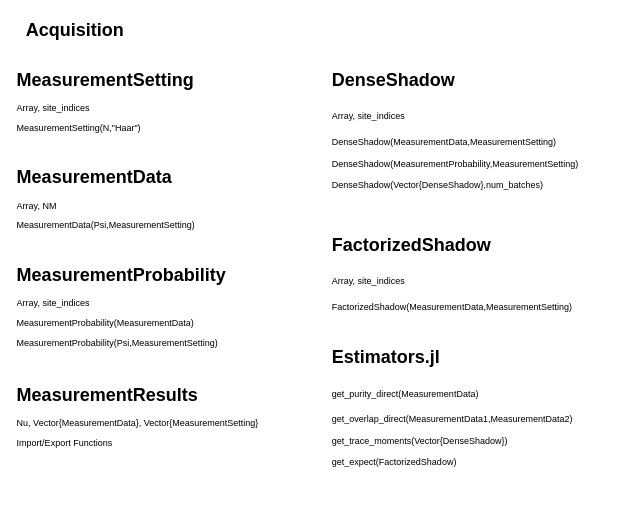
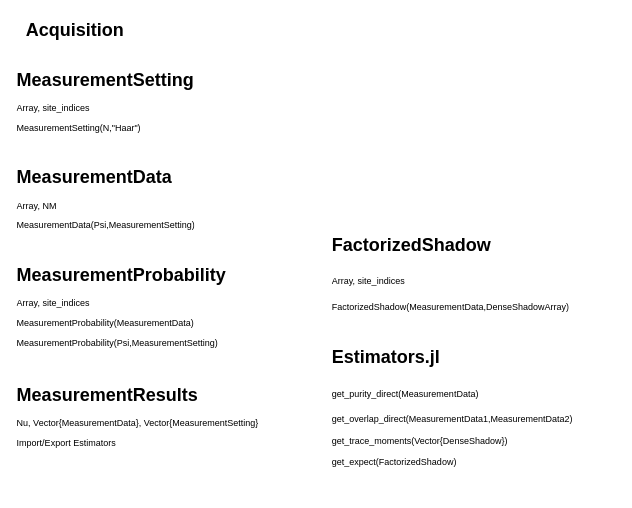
- <mxCell id="5" value="&lt;h1 style=&quot;margin-top: 0px;&quot;&gt;&lt;span style=&quot;background-color: transparent; color: light-dark(rgb(0, 0, 0), rgb(255, 255, 255));&quot;&gt;DenseShadow&lt;/span&gt;&lt;/h1&gt;&lt;h1 style=&quot;margin-top: 0px;&quot;&gt;&lt;span style=&quot;background-color: transparent; color: light-dark(rgb(0, 0, 0), rgb(255, 255, 255)); font-size: 12px; font-weight: normal;&quot;&gt;Array, site_indices&lt;/span&gt;&lt;/h1&gt;&lt;div&gt;DenseShadow(MeasurementData,MeasurementSetting)&lt;/div&gt;&lt;div&gt;&lt;br&gt;&lt;/div&gt;&lt;div&gt;DenseShadow(MeasurementProbability,MeasurementSetting)&lt;/div&gt;&lt;div&gt;&lt;br&gt;&lt;/div&gt;&lt;div&gt;DenseShadow(Vector{DenseShadow},num_batches)&lt;/div&gt;&lt;div&gt;&lt;br&gt;&lt;/div&gt;" style="text;html=1;whiteSpace=wrap;overflow=hidden;rounded=0;" vertex="1" parent="1"><mxGeometry x="440" y="85" width="350" height="180" as="geometry" /></mxCell>
- <mxCell id="6" value="&lt;h1 style=&quot;margin-top: 0px;&quot;&gt;&lt;span style=&quot;background-color: transparent; color: light-dark(rgb(0, 0, 0), rgb(255, 255, 255));&quot;&gt;FactorizedShadow&lt;/span&gt;&lt;/h1&gt;&lt;h1 style=&quot;margin-top: 0px;&quot;&gt;&lt;span style=&quot;background-color: transparent; color: light-dark(rgb(0, 0, 0), rgb(255, 255, 255)); font-size: 12px; font-weight: normal;&quot;&gt;Array, site_indices&lt;/span&gt;&lt;/h1&gt;&lt;div&gt;FactorizedShadow(MeasurementData,MeasurementSetting)&lt;/div&gt;&lt;div&gt;&lt;br&gt;&lt;/div&gt;&lt;div&gt;&lt;br&gt;&lt;/div&gt;" style="text;html=1;whiteSpace=wrap;overflow=hidden;rounded=0;" vertex="1" parent="1"><mxGeometry x="440" y="305" width="380" height="160" as="geometry" /></mxCell>
+ <mxCell id="6" value="&lt;h1 style=&quot;margin-top: 0px;&quot;&gt;&lt;span style=&quot;background-color: transparent; color: light-dark(rgb(0, 0, 0), rgb(255, 255, 255));&quot;&gt;FactorizedShadow&lt;/span&gt;&lt;/h1&gt;&lt;h1 style=&quot;margin-top: 0px;&quot;&gt;&lt;span style=&quot;background-color: transparent; color: light-dark(rgb(0, 0, 0), rgb(255, 255, 255)); font-size: 12px; font-weight: normal;&quot;&gt;Array, site_indices&lt;/span&gt;&lt;/h1&gt;&lt;div&gt;FactorizedShadow(MeasurementData,DenseShadowArray)&lt;/div&gt;&lt;div&gt;&lt;br&gt;&lt;/div&gt;&lt;div&gt;&lt;br&gt;&lt;/div&gt;" style="text;html=1;whiteSpace=wrap;overflow=hidden;rounded=0;" vertex="1" parent="1"><mxGeometry x="440" y="305" width="380" height="160" as="geometry" /></mxCell>
- <mxCell id="8" value="&lt;h1 style=&quot;margin-top: 0px;&quot;&gt;MeasurementResults&lt;/h1&gt;&lt;p&gt;Nu, Vector{MeasurementData}, Vector{MeasurementSetting}&lt;/p&gt;&lt;p&gt;Import/Export Functions&lt;/p&gt;&lt;p&gt;&lt;br&gt;&lt;/p&gt;&lt;p&gt;&lt;br&gt;&lt;/p&gt;" style="text;html=1;whiteSpace=wrap;overflow=hidden;rounded=0;" vertex="1" parent="1"><mxGeometry x="20" y="505" width="360" height="130" as="geometry" /></mxCell>
+ <mxCell id="8" value="&lt;h1 style=&quot;margin-top: 0px;&quot;&gt;MeasurementResults&lt;/h1&gt;&lt;p&gt;Nu, Vector{MeasurementData}, Vector{MeasurementSetting}&lt;/p&gt;&lt;p&gt;Import/Export Estimators&lt;/p&gt;&lt;p&gt;&lt;br&gt;&lt;/p&gt;&lt;p&gt;&lt;br&gt;&lt;/p&gt;" style="text;html=1;whiteSpace=wrap;overflow=hidden;rounded=0;" vertex="1" parent="1"><mxGeometry x="20" y="505" width="360" height="130" as="geometry" /></mxCell>
